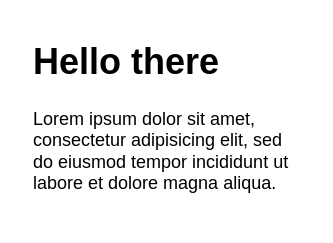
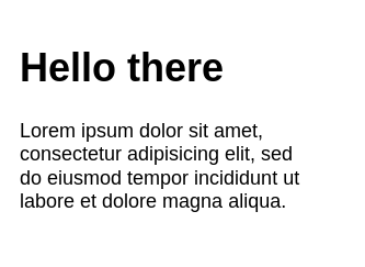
- <mxCell id="2" value="&lt;h1 style=&quot;margin-top: 0px;&quot;&gt;Hello there&lt;/h1&gt;&lt;p&gt;Lorem ipsum dolor sit amet, consectetur adipisicing elit, sed do eiusmod tempor incididunt ut labore et dolore magna aliqua.&lt;/p&gt;" style="text;html=1;whiteSpace=wrap;overflow=hidden;rounded=0;" vertex="1" parent="1"><mxGeometry x="20" y="20" width="180" height="120" as="geometry" /></mxCell>
+ <mxCell id="2" value="&lt;h1 style=&quot;margin-top: 0px;&quot;&gt;Hello there&lt;/h1&gt;&lt;p&gt;Lorem ipsum dolor sit amet, consectetur adipisicing elit, sed do eiusmod tempor incididunt ut labore et dolore magna aliqua.&lt;/p&gt;" style="text;html=1;whiteSpace=wrap;overflow=hidden;rounded=0;" vertex="1" parent="1"><mxGeometry x="10" y="20" width="180" height="120" as="geometry" /></mxCell>
